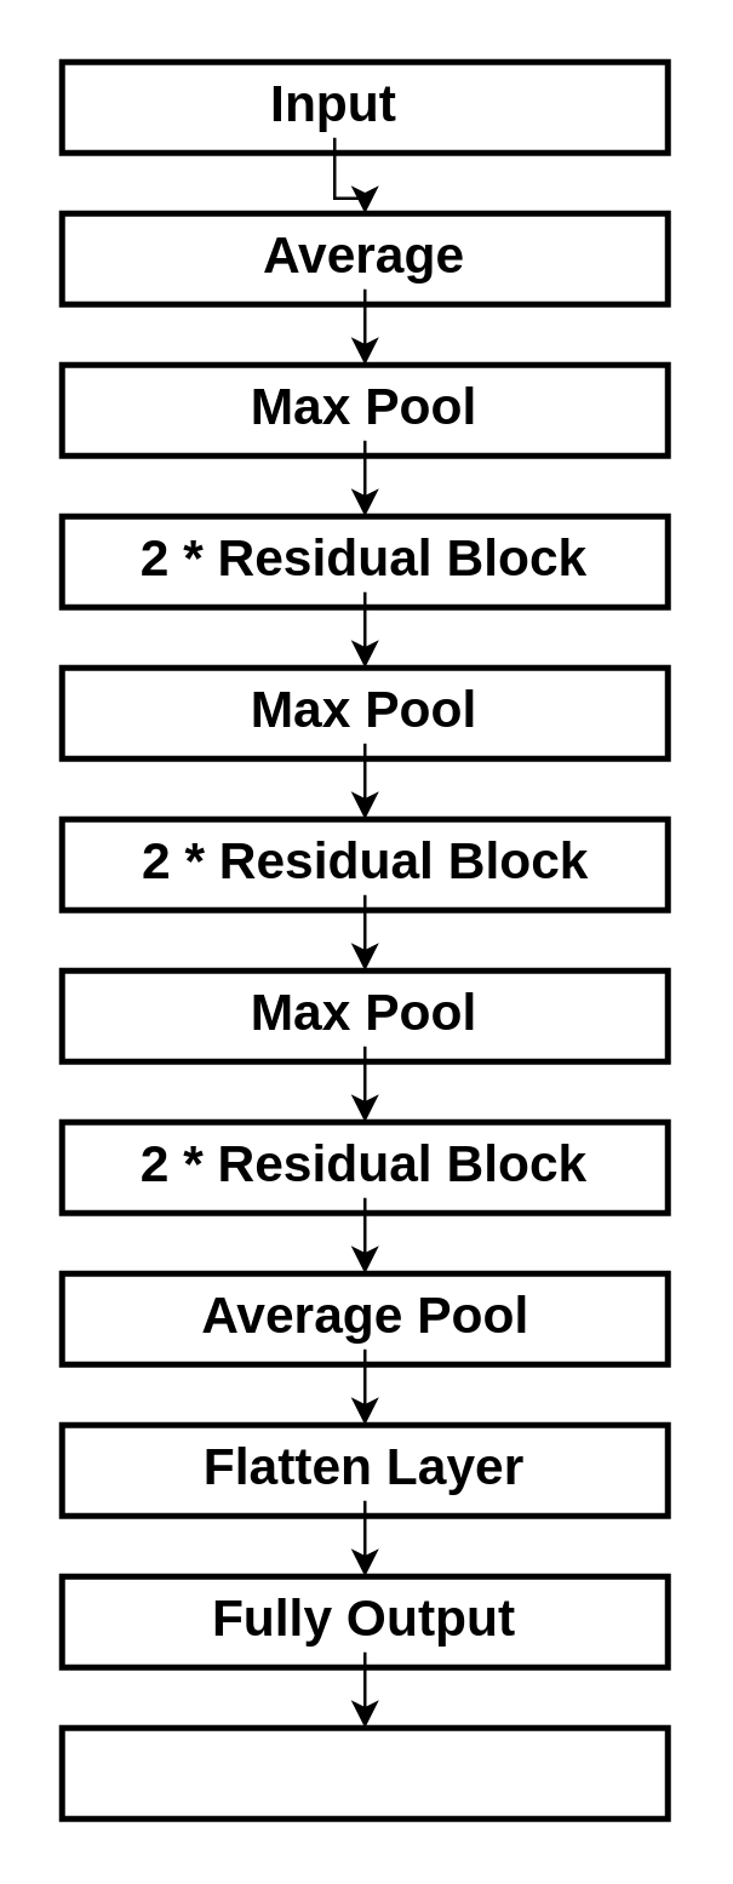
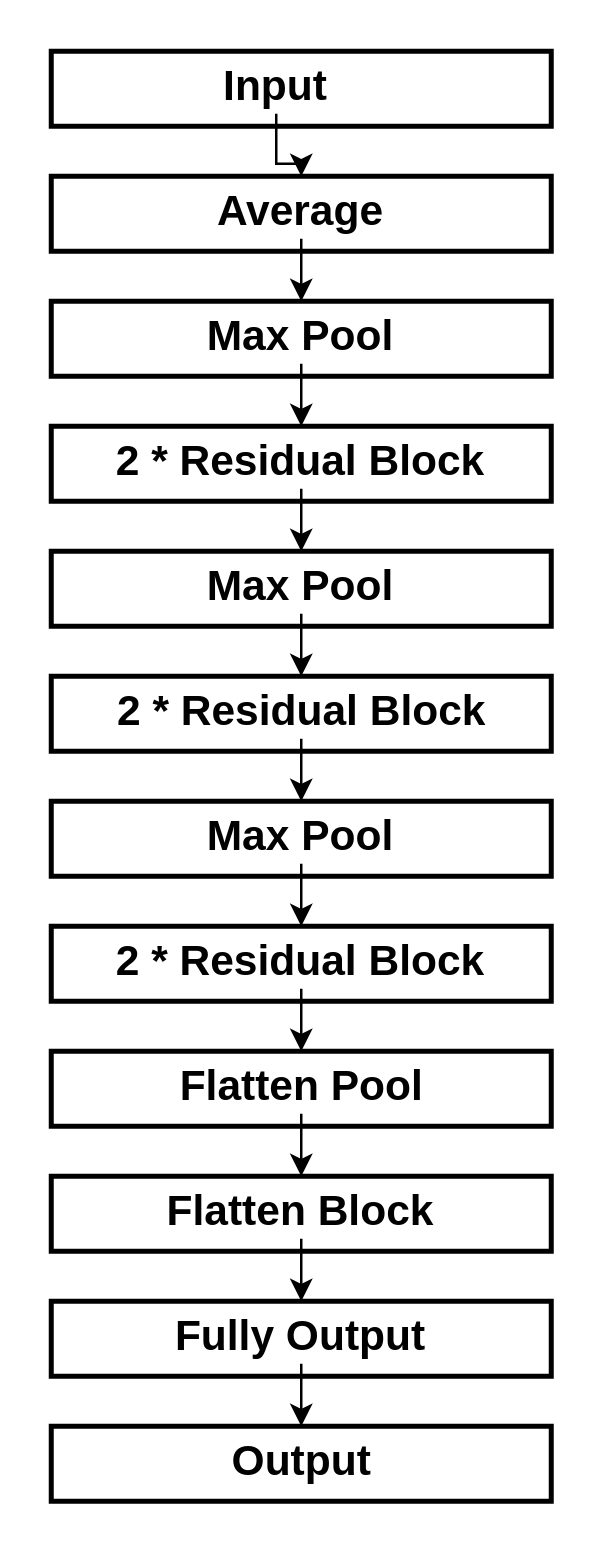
- <mxCell id="28" value="&lt;font style=&quot;font-size: 17px&quot;&gt;&lt;b&gt;Average Pool&lt;/b&gt;&lt;/font&gt;" style="text;html=1;strokeColor=none;fillColor=none;align=center;verticalAlign=middle;whiteSpace=wrap;rounded=0;" parent="1" vertex="1"><mxGeometry x="57.5" y="425" width="125" height="20" as="geometry" /></mxCell>
+ <mxCell id="28" value="&lt;font style=&quot;font-size: 17px&quot;&gt;&lt;b&gt;Flatten Pool&lt;/b&gt;&lt;/font&gt;" style="text;html=1;strokeColor=none;fillColor=none;align=center;verticalAlign=middle;whiteSpace=wrap;rounded=0;" parent="1" vertex="1"><mxGeometry x="57.5" y="425" width="125" height="20" as="geometry" /></mxCell>
- <mxCell id="31" value="&lt;font style=&quot;font-size: 17px&quot;&gt;&lt;b&gt;Flatten Layer&lt;/b&gt;&lt;/font&gt;" style="text;html=1;strokeColor=none;fillColor=none;align=center;verticalAlign=middle;whiteSpace=wrap;rounded=0;" parent="1" vertex="1"><mxGeometry x="30" y="475" width="180" height="20" as="geometry" /></mxCell>
+ <mxCell id="31" value="&lt;font style=&quot;font-size: 17px&quot;&gt;&lt;b&gt;Flatten Block&lt;/b&gt;&lt;/font&gt;" style="text;html=1;strokeColor=none;fillColor=none;align=center;verticalAlign=middle;whiteSpace=wrap;rounded=0;" parent="1" vertex="1"><mxGeometry x="30" y="475" width="180" height="20" as="geometry" /></mxCell>
+ <mxCell id="36" value="&lt;font style=&quot;font-size: 17px&quot;&gt;&lt;b&gt;Output&lt;/b&gt;&lt;br&gt;&lt;/font&gt;" style="text;html=1;strokeColor=none;fillColor=none;align=center;verticalAlign=middle;whiteSpace=wrap;rounded=0;" parent="1" vertex="1"><mxGeometry x="57.5" y="575" width="125" height="20" as="geometry" /></mxCell>
